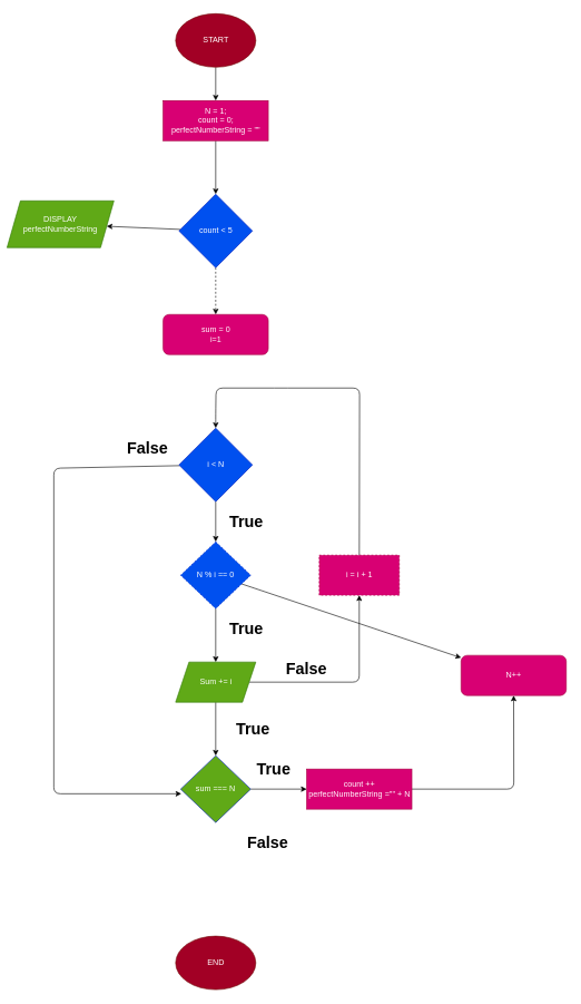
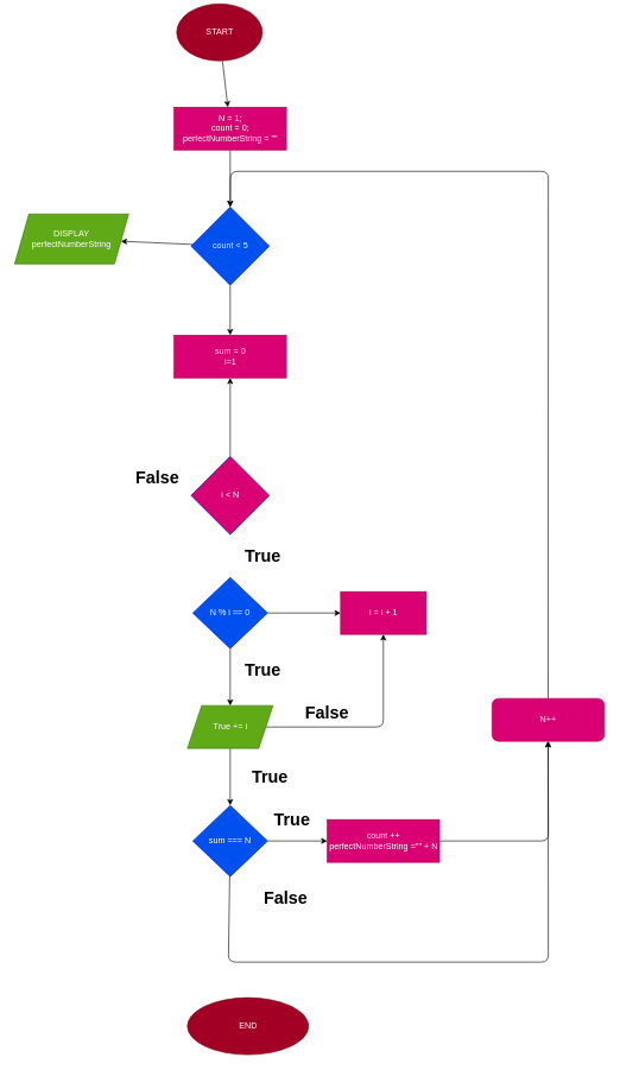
- <mxCell id="3" value="START" style="ellipse;whiteSpace=wrap;html=1;fillColor=#a20025;fontColor=#ffffff;strokeColor=#6F0000;" vertex="1" parent="1"><mxGeometry x="262.5" y="20" width="120" height="80" as="geometry" /></mxCell>
+ <mxCell id="3" value="START" style="ellipse;whiteSpace=wrap;html=1;fillColor=#a20025;fontColor=#ffffff;strokeColor=#6F0000;" vertex="1" parent="1"><mxGeometry x="247.5" y="5" width="120" height="80" as="geometry" /></mxCell>
- <mxCell id="36" value="DISPLAY&lt;br&gt;perfectNumberString" style="shape=parallelogram;perimeter=parallelogramPerimeter;whiteSpace=wrap;html=1;fixedSize=1;fillColor=#60a917;fontColor=#ffffff;strokeColor=#2D7600;" vertex="1" parent="1"><mxGeometry x="10" y="300" width="160" height="70" as="geometry" /></mxCell>
+ <mxCell id="36" value="DISPLAY&lt;br&gt;perfectNumberString" style="shape=parallelogram;perimeter=parallelogramPerimeter;whiteSpace=wrap;html=1;fixedSize=1;fillColor=#60a917;fontColor=#ffffff;strokeColor=#2D7600;" vertex="1" parent="1"><mxGeometry x="20" y="300" width="160" height="70" as="geometry" /></mxCell>
+ <mxCell id="32" style="edgeStyle=none;html=1;entryX=0.5;entryY=0;entryDx=0;entryDy=0;" edge="1" parent="1" source="33" target="28"><mxGeometry relative="1" as="geometry"><Array as="points"><mxPoint x="769" y="240" /><mxPoint x="323" y="240" /></Array></mxGeometry></mxCell>
- <mxCell id="26" value="" style="edgeStyle=none;html=1;dashed=1;" edge="1" parent="1" source="28" target="29"><mxGeometry relative="1" as="geometry" /></mxCell>
+ <mxCell id="26" value="" style="edgeStyle=none;html=1;" edge="1" parent="1" source="28" target="29"><mxGeometry relative="1" as="geometry" /></mxCell>
- <mxCell id="29" value="sum = 0&lt;br&gt;i=1" style="whiteSpace=wrap;html=1;fillColor=#d80073;fontColor=#ffffff;strokeColor=#A50040;rounded=1;" vertex="1" parent="1"><mxGeometry x="243.75" y="470" width="157.5" height="60" as="geometry" /></mxCell>
+ <mxCell id="29" value="sum = 0&lt;br&gt;i=1" style="rounded=0;whiteSpace=wrap;html=1;fillColor=#d80073;fontColor=#ffffff;strokeColor=#A50040;" vertex="1" parent="1"><mxGeometry x="243.75" y="470" width="157.5" height="60" as="geometry" /></mxCell>
- <mxCell id="14" style="edgeStyle=none;html=1;entryX=0.5;entryY=0;entryDx=0;entryDy=0;" edge="1" parent="1" source="15" target="6"><mxGeometry relative="1" as="geometry"><Array as="points"><mxPoint x="538" y="580" /><mxPoint x="420" y="580" /><mxPoint x="323" y="580" /><mxPoint x="322.5" y="620" /></Array></mxGeometry></mxCell>
- <mxCell id="6" value="i &amp;lt; N" style="rhombus;whiteSpace=wrap;html=1;fillColor=#0050ef;fontColor=#ffffff;strokeColor=#001DBC;" vertex="1" parent="1"><mxGeometry x="267.5" y="640" width="110" height="110" as="geometry" /></mxCell>
+ <mxCell id="6" value="i &amp;lt; N" style="rhombus;whiteSpace=wrap;html=1;fillColor=#d80073;fontColor=#ffffff;strokeColor=#001DBC;" vertex="1" parent="1"><mxGeometry x="267.5" y="640" width="110" height="110" as="geometry" /></mxCell>
- <mxCell id="4" value="" style="edgeStyle=none;html=1;" edge="1" parent="1" source="6" target="9"><mxGeometry relative="1" as="geometry" /></mxCell>
+ <mxCell id="4" value="" style="edgeStyle=none;html=1;" edge="1" parent="1" source="6" target="29"><mxGeometry relative="1" as="geometry" /></mxCell>
- <mxCell id="9" value="N % i == 0" style="rhombus;whiteSpace=wrap;html=1;fillColor=#0050ef;fontColor=#ffffff;strokeColor=#001DBC;dashed=1;" vertex="1" parent="1"><mxGeometry x="270" y="810" width="105" height="100" as="geometry" /></mxCell>
+ <mxCell id="9" value="N % i == 0" style="rhombus;whiteSpace=wrap;html=1;fillColor=#0050ef;fontColor=#ffffff;strokeColor=#001DBC;" vertex="1" parent="1"><mxGeometry x="270" y="810" width="105" height="100" as="geometry" /></mxCell>
- <mxCell id="15" value="i = i + 1" style="rounded=0;whiteSpace=wrap;html=1;fillColor=#d80073;fontColor=#ffffff;strokeColor=#A50040;dashed=1;" vertex="1" parent="1"><mxGeometry x="477.5" y="830" width="120" height="60" as="geometry" /></mxCell>
+ <mxCell id="15" value="i = i + 1" style="rounded=0;whiteSpace=wrap;html=1;fillColor=#d80073;fontColor=#ffffff;strokeColor=#A50040;" vertex="1" parent="1"><mxGeometry x="477.5" y="830" width="120" height="60" as="geometry" /></mxCell>
- <mxCell id="8" value="" style="edgeStyle=none;html=1;" edge="1" parent="1" source="9" target="33"><mxGeometry relative="1" as="geometry" /></mxCell>
+ <mxCell id="8" value="" style="edgeStyle=none;html=1;" edge="1" parent="1" source="9" target="15"><mxGeometry relative="1" as="geometry" /></mxCell>
- <mxCell id="5" style="edgeStyle=none;html=1;entryX=0.01;entryY=0.57;entryDx=0;entryDy=0;entryPerimeter=0;" edge="1" parent="1" source="6" target="23"><mxGeometry relative="1" as="geometry"><Array as="points"><mxPoint x="80" y="700" /><mxPoint x="80" y="1187" /></Array></mxGeometry></mxCell>
- <mxCell id="12" value="Sum += i" style="shape=parallelogram;perimeter=parallelogramPerimeter;whiteSpace=wrap;html=1;fixedSize=1;fillColor=#60a917;fontColor=#ffffff;strokeColor=#2D7600;" vertex="1" parent="1"><mxGeometry x="262.5" y="990" width="120" height="60" as="geometry" /></mxCell>
+ <mxCell id="12" value="True += i" style="shape=parallelogram;perimeter=parallelogramPerimeter;whiteSpace=wrap;html=1;fixedSize=1;fillColor=#60a917;fontColor=#ffffff;strokeColor=#2D7600;" vertex="1" parent="1"><mxGeometry x="262.5" y="990" width="120" height="60" as="geometry" /></mxCell>
- <mxCell id="23" value="sum === N" style="rhombus;whiteSpace=wrap;html=1;fillColor=#60a917;fontColor=#ffffff;strokeColor=#001DBC;" vertex="1" parent="1"><mxGeometry x="270" y="1130" width="105" height="100" as="geometry" /></mxCell>
+ <mxCell id="23" value="sum === N" style="rhombus;whiteSpace=wrap;html=1;fillColor=#0050ef;fontColor=#ffffff;strokeColor=#001DBC;" vertex="1" parent="1"><mxGeometry x="270" y="1130" width="105" height="100" as="geometry" /></mxCell>
+ <mxCell id="22" style="edgeStyle=none;html=1;entryX=0.5;entryY=1;entryDx=0;entryDy=0;" edge="1" parent="1" source="23" target="33"><mxGeometry relative="1" as="geometry"><Array as="points"><mxPoint x="320" y="1350" /><mxPoint x="769" y="1350" /></Array></mxGeometry></mxCell>
- <mxCell id="13" value="END" style="ellipse;whiteSpace=wrap;html=1;fillColor=#a20025;fontColor=#ffffff;strokeColor=#6F0000;" vertex="1" parent="1"><mxGeometry x="262.5" y="1400" width="120" height="80" as="geometry" /></mxCell>
+ <mxCell id="13" value="END" style="ellipse;whiteSpace=wrap;html=1;fillColor=#a20025;fontColor=#ffffff;strokeColor=#6F0000;" vertex="1" parent="1"><mxGeometry x="262.5" y="1400" width="170" height="80" as="geometry" /></mxCell>
